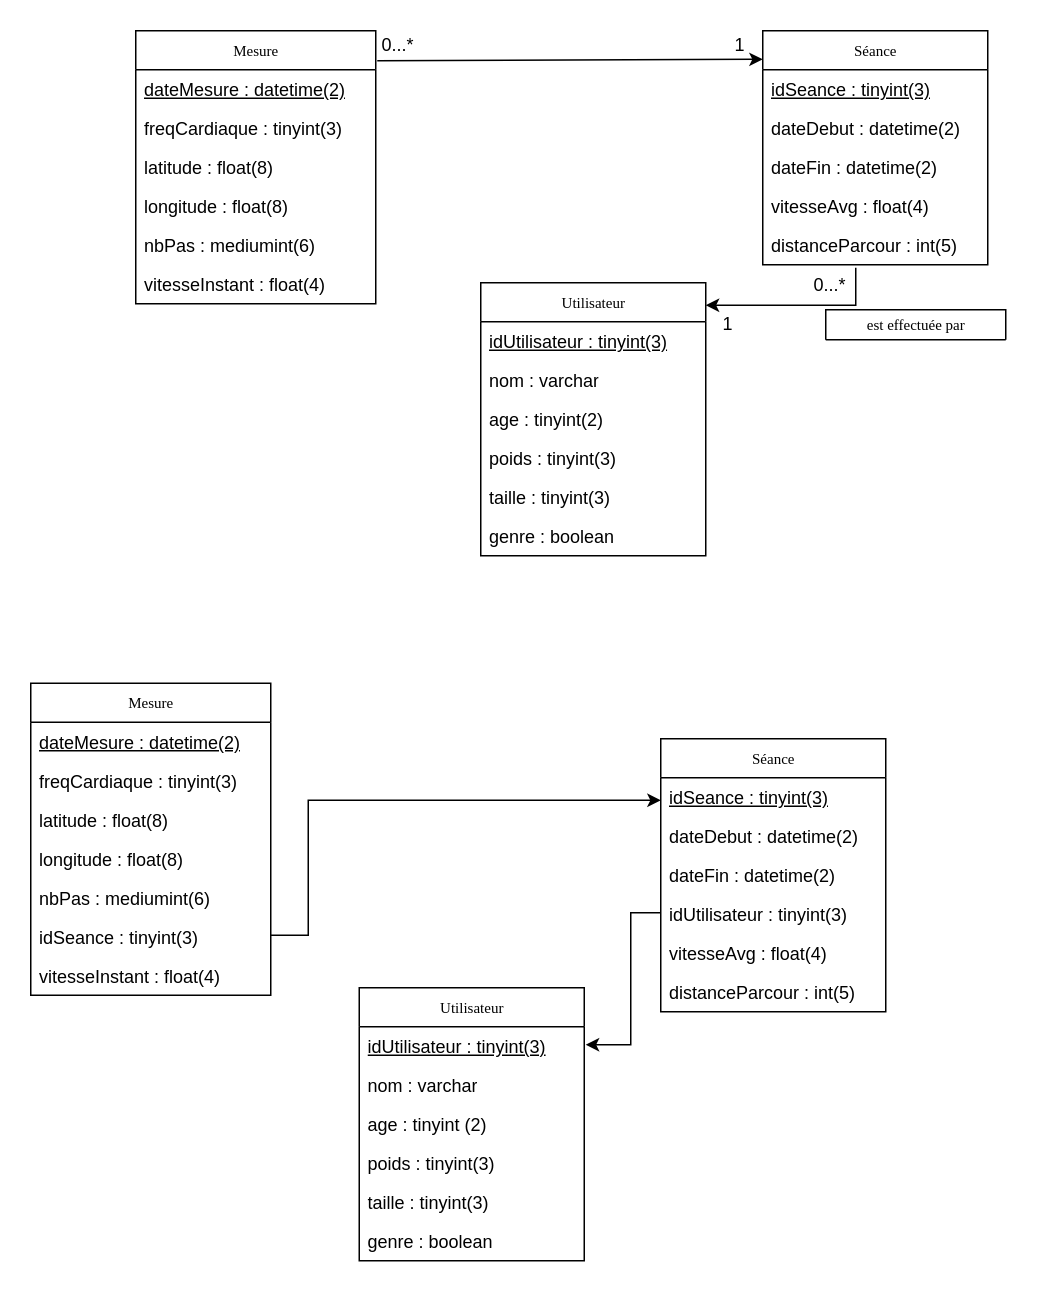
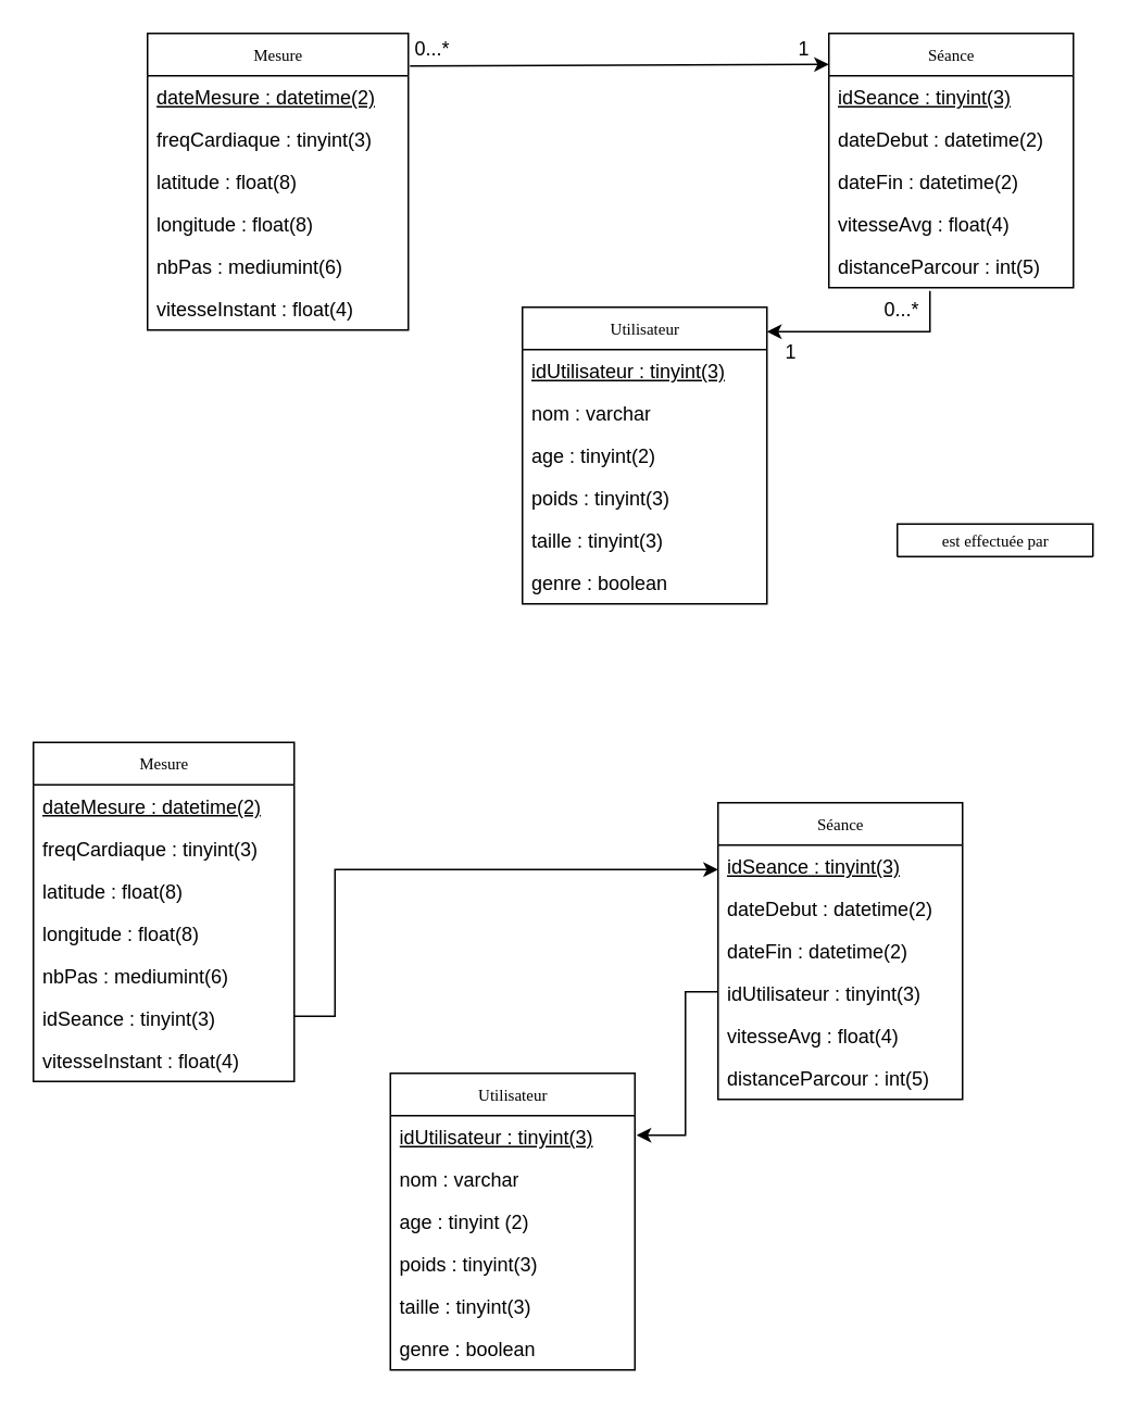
- <mxCell id="49" value="est effectuée par" style="swimlane;html=1;fontStyle=0;childLayout=stackLayout;horizontal=1;startSize=26;fillColor=none;horizontalStack=0;resizeParent=1;resizeLast=0;collapsible=1;marginBottom=0;swimlaneFillColor=#ffffff;rounded=0;shadow=0;comic=0;labelBackgroundColor=none;strokeWidth=1;fontFamily=Verdana;fontSize=10;align=center;" parent="1" vertex="1"><mxGeometry x="550" y="206" width="120" height="20" as="geometry" /></mxCell>
+ <mxCell id="49" value="est effectuée par" style="swimlane;html=1;fontStyle=0;childLayout=stackLayout;horizontal=1;startSize=26;fillColor=none;horizontalStack=0;resizeParent=1;resizeLast=0;collapsible=1;marginBottom=0;swimlaneFillColor=#ffffff;rounded=0;shadow=0;comic=0;labelBackgroundColor=none;strokeWidth=1;fontFamily=Verdana;fontSize=10;align=center;" parent="1" vertex="1"><mxGeometry x="550" y="321" width="120" height="20" as="geometry" /></mxCell>
